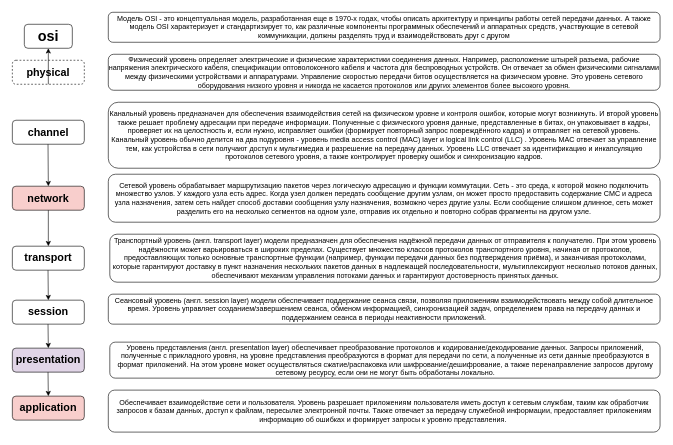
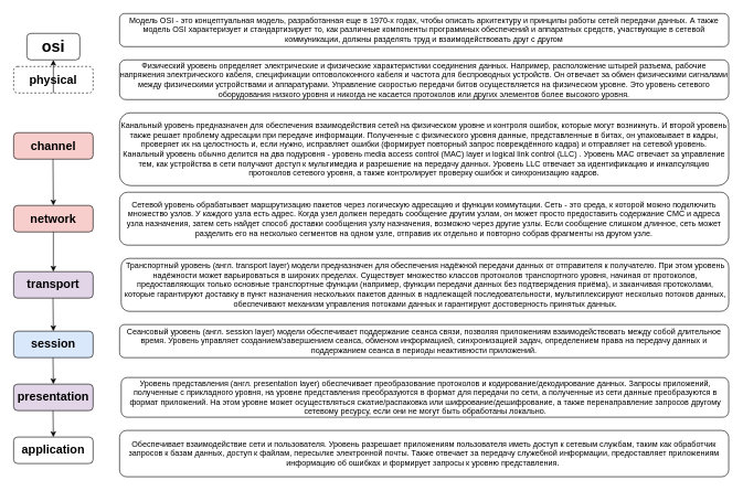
- <mxCell id="10" value="osi" style="rounded=1;whiteSpace=wrap;html=1;fontSize=24;fontStyle=1" vertex="1" parent="1"><mxGeometry x="40" y="40" width="80" height="40" as="geometry" /></mxCell>
+ <mxCell id="10" value="osi" style="rounded=1;whiteSpace=wrap;html=1;fontSize=24;fontStyle=1" vertex="1" parent="1"><mxGeometry x="40" y="50" width="80" height="40" as="geometry" /></mxCell>
- <mxCell id="7" value="channel" style="rounded=1;whiteSpace=wrap;html=1;fontSize=18;fontStyle=1" vertex="1" parent="1"><mxGeometry x="20" y="200" width="120" height="40" as="geometry" /></mxCell>
+ <mxCell id="7" value="channel" style="rounded=1;whiteSpace=wrap;html=1;fontSize=18;fontStyle=1;fillColor=#f8cecc;" vertex="1" parent="1"><mxGeometry x="20" y="200" width="120" height="40" as="geometry" /></mxCell>
- <mxCell id="3" value="transport" style="rounded=1;whiteSpace=wrap;html=1;fontSize=18;fontStyle=1" vertex="1" parent="1"><mxGeometry x="20" y="410" width="120" height="40" as="geometry" /></mxCell>
+ <mxCell id="3" value="transport" style="rounded=1;whiteSpace=wrap;html=1;fontSize=18;fontStyle=1;fillColor=#e1d5e7;" vertex="1" parent="1"><mxGeometry x="20" y="410" width="120" height="40" as="geometry" /></mxCell>
- <mxCell id="16" value="session" style="rounded=1;whiteSpace=wrap;html=1;fontSize=18;fontStyle=1" vertex="1" parent="1"><mxGeometry x="20" y="500" width="120" height="40" as="geometry" /></mxCell>
+ <mxCell id="16" value="session" style="rounded=1;whiteSpace=wrap;html=1;fontSize=18;fontStyle=1;fillColor=#dae8fc;" vertex="1" parent="1"><mxGeometry x="20" y="500" width="120" height="40" as="geometry" /></mxCell>
- <mxCell id="14" value="application" style="rounded=1;whiteSpace=wrap;html=1;fontSize=18;fontStyle=1;fillColor=#f8cecc;" vertex="1" parent="1"><mxGeometry x="20" y="660" width="120" height="40" as="geometry" /></mxCell>
+ <mxCell id="14" value="application" style="rounded=1;whiteSpace=wrap;html=1;fontSize=18;fontStyle=1" vertex="1" parent="1"><mxGeometry x="20" y="660" width="120" height="40" as="geometry" /></mxCell>
